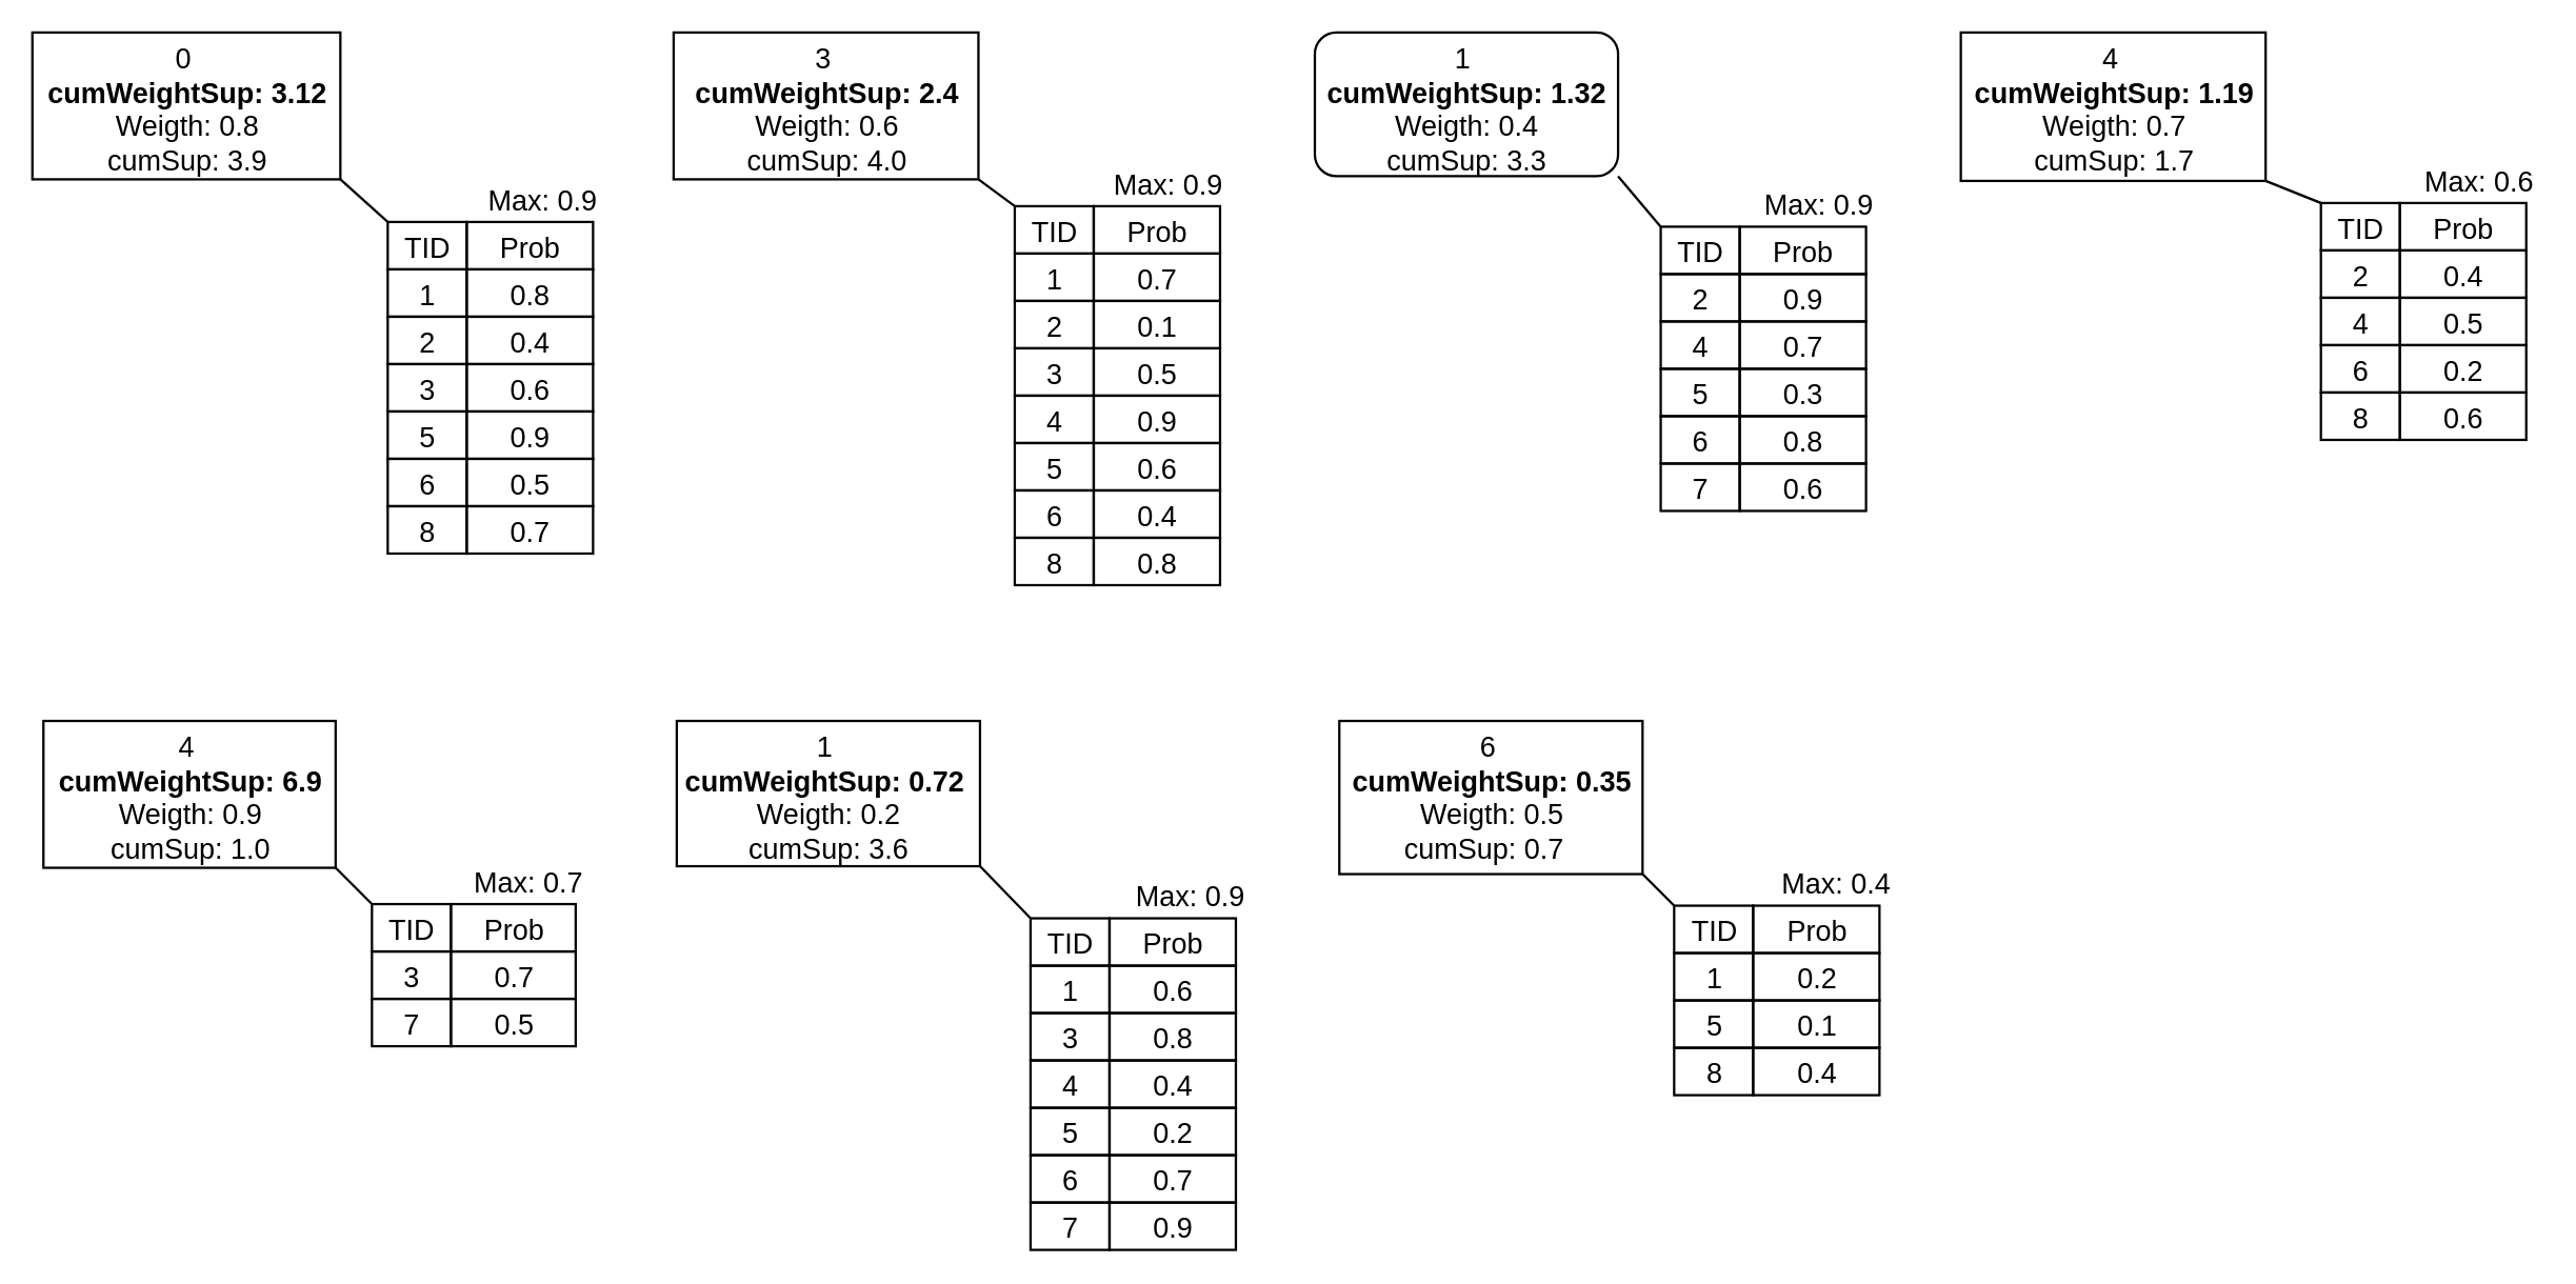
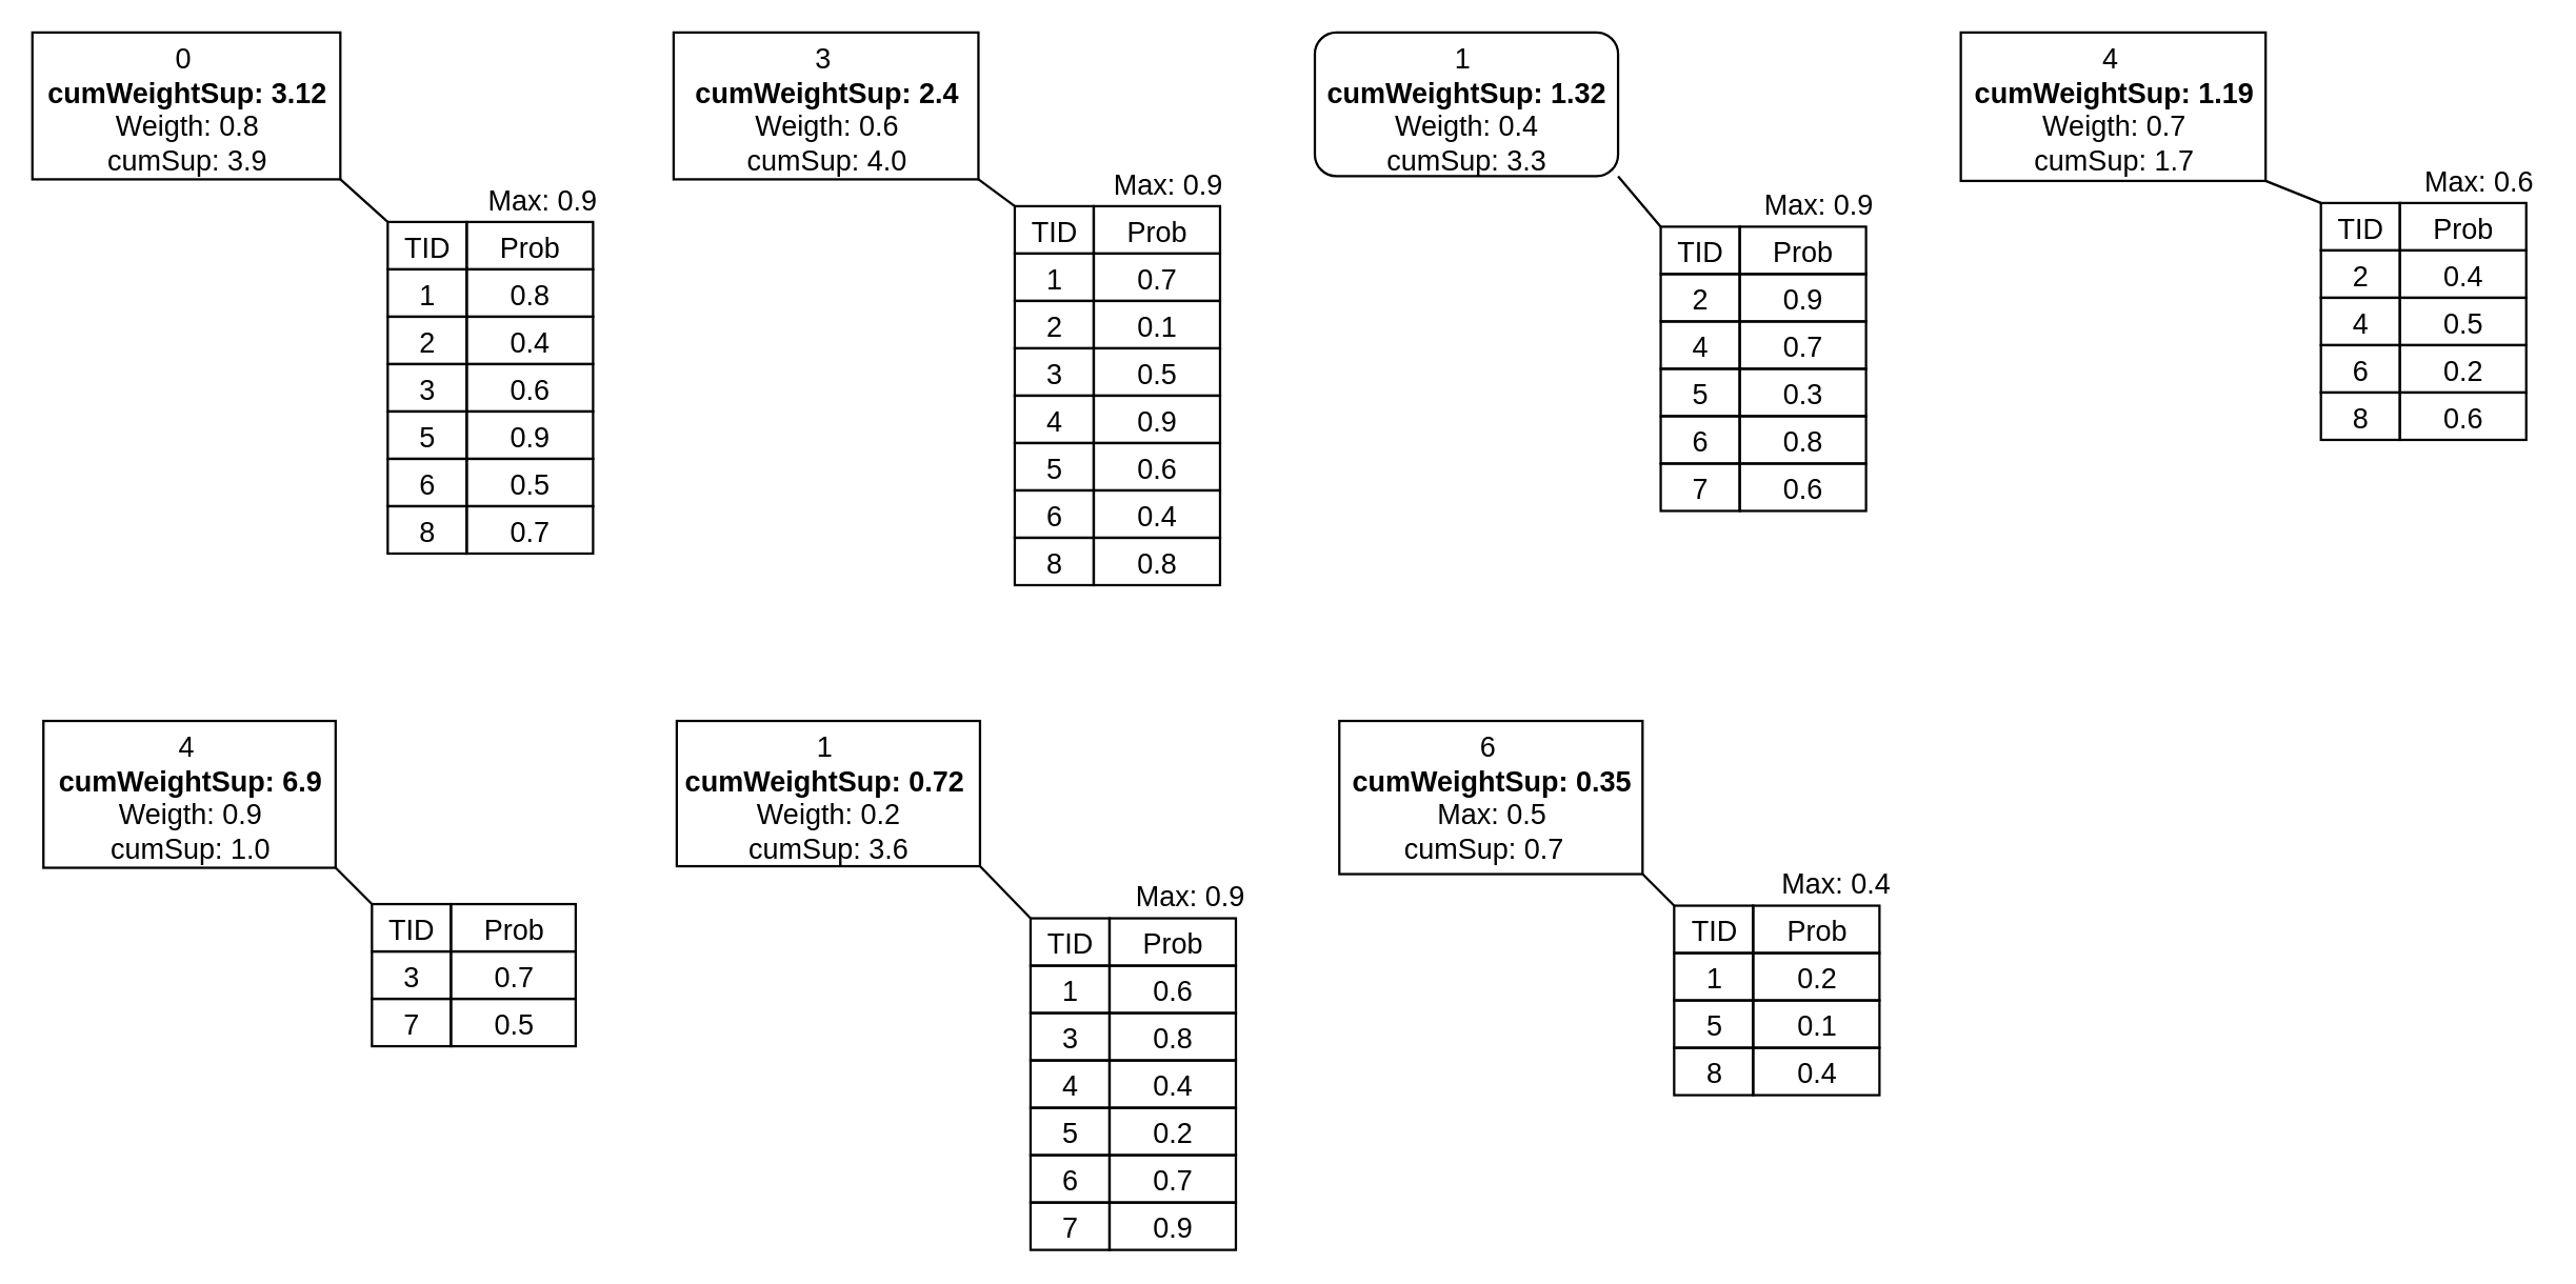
- <mxCell id="97" value="6&amp;nbsp;&lt;div&gt;&lt;b&gt;cumWeightSup: 0.35&lt;br&gt;&lt;/b&gt;&lt;div&gt;Weigth: 0.5&lt;/div&gt;&lt;div&gt;cumSup: 0.7&amp;nbsp;&amp;nbsp;&lt;/div&gt;&lt;/div&gt;" style="rounded=0;html=1;strokeWidth=1.5;fontStyle=0;fontSize=18;fillColor=none;verticalAlign=top;" parent="1" vertex="1"><mxGeometry x="847.5" y="456" width="192" height="97" as="geometry" /></mxCell>
+ <mxCell id="97" value="6&amp;nbsp;&lt;div&gt;&lt;b&gt;cumWeightSup: 0.35&lt;br&gt;&lt;/b&gt;&lt;div&gt;Max: 0.5&lt;/div&gt;&lt;div&gt;cumSup: 0.7&amp;nbsp;&amp;nbsp;&lt;/div&gt;&lt;/div&gt;" style="rounded=0;html=1;strokeWidth=1.5;fontStyle=0;fontSize=18;fillColor=none;verticalAlign=top;" parent="1" vertex="1"><mxGeometry x="847.5" y="456" width="192" height="97" as="geometry" /></mxCell>
- <mxCell id="87" value="Max: 0.7" style="text;html=1;align=center;verticalAlign=top;rounded=0;strokeWidth=1.5;fontStyle=0;fontSize=18;fillColor=none;" parent="1" vertex="1"><mxGeometry x="295" y="542" width="77" height="30" as="geometry" /></mxCell>
